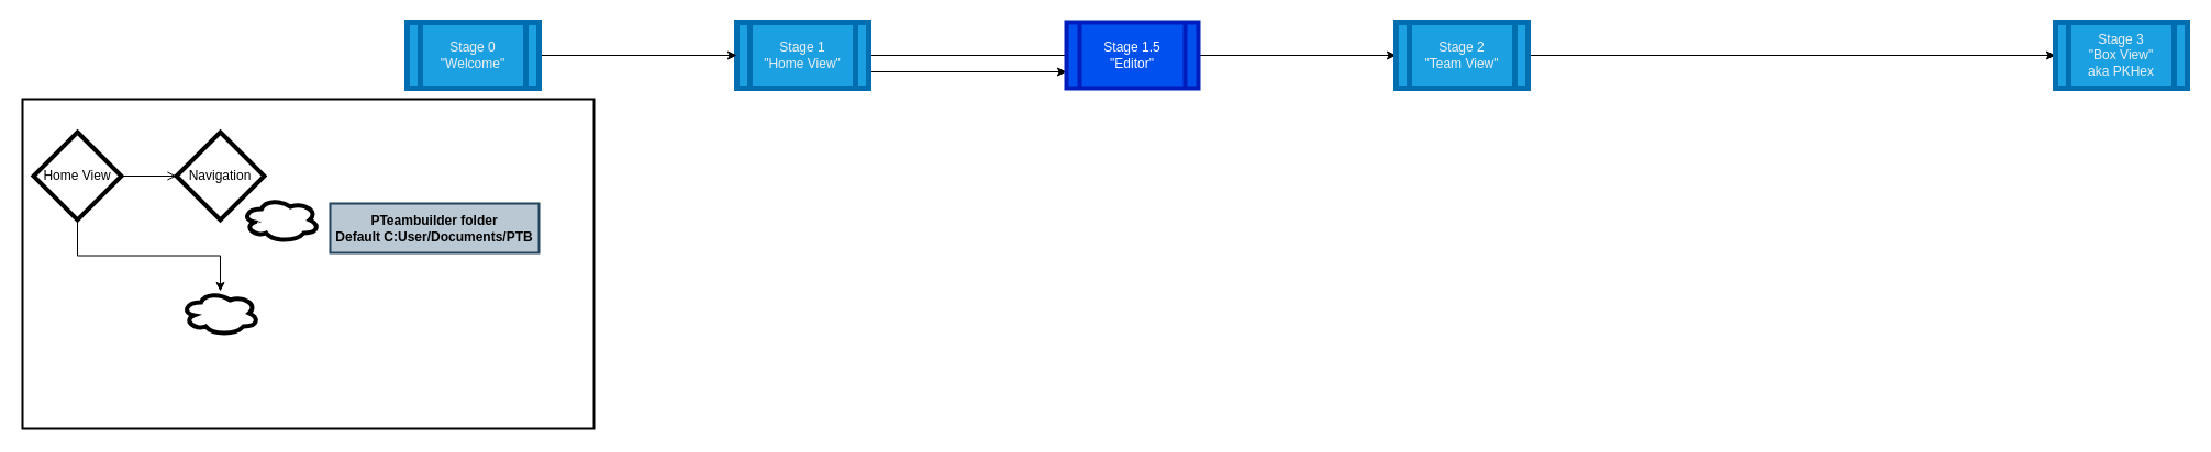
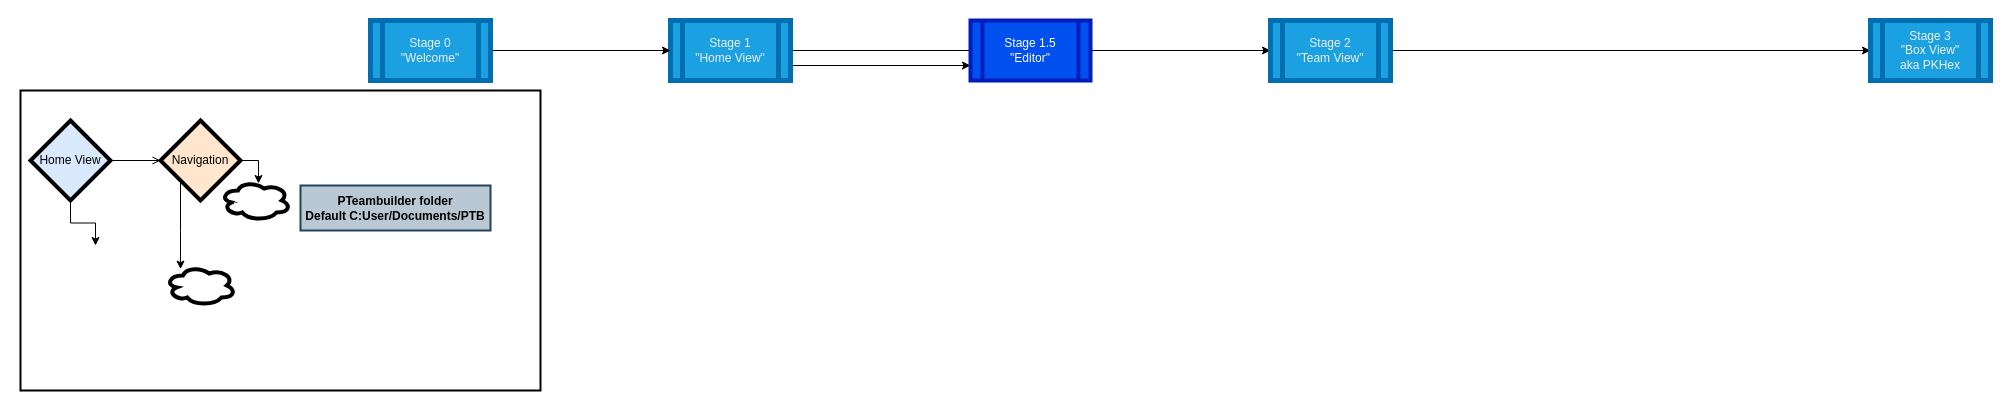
- <mxCell id="17" value="Home View" style="rhombus;whiteSpace=wrap;html=1;strokeWidth=4;" vertex="1" parent="1"><mxGeometry x="30" y="120" width="80" height="80" as="geometry" /></mxCell>
+ <mxCell id="17" value="Home View" style="rhombus;whiteSpace=wrap;html=1;strokeWidth=4;fillColor=#dae8fc;" vertex="1" parent="1"><mxGeometry x="30" y="120" width="80" height="80" as="geometry" /></mxCell>
- <mxCell id="14" value="Navigation" style="rhombus;whiteSpace=wrap;html=1;strokeWidth=4;" vertex="1" parent="1"><mxGeometry x="160" y="120" width="80" height="80" as="geometry" /></mxCell>
+ <mxCell id="14" value="Navigation" style="rhombus;whiteSpace=wrap;html=1;strokeWidth=4;fillColor=#ffe6cc;" vertex="1" parent="1"><mxGeometry x="160" y="120" width="80" height="80" as="geometry" /></mxCell>
+ <mxCell id="12" style="edgeStyle=orthogonalEdgeStyle;rounded=0;orthogonalLoop=1;jettySize=auto;html=1;exitX=1;exitY=0.5;exitDx=0;exitDy=0;entryX=0.543;entryY=0.075;entryDx=0;entryDy=0;entryPerimeter=0;fontSize=12;fontColor=#FFFFFF;" edge="1" parent="1" source="14" target="18"><mxGeometry relative="1" as="geometry" /></mxCell>
+ <mxCell id="13" style="edgeStyle=orthogonalEdgeStyle;rounded=0;orthogonalLoop=1;jettySize=auto;html=1;exitX=0;exitY=1;exitDx=0;exitDy=0;fontSize=12;fontColor=#FFFFFF;" edge="1" parent="1" source="14" target="19"><mxGeometry relative="1" as="geometry"><Array as="points"><mxPoint x="180" y="230" /><mxPoint x="180" y="230" /></Array></mxGeometry></mxCell>
- <mxCell id="16" style="edgeStyle=orthogonalEdgeStyle;rounded=0;orthogonalLoop=1;jettySize=auto;html=1;exitX=0.5;exitY=1;exitDx=0;exitDy=0;fontSize=12;fontColor=#FFFFFF;" edge="1" parent="1" source="17" target="19"><mxGeometry relative="1" as="geometry" /></mxCell>
+ <mxCell id="16" style="edgeStyle=orthogonalEdgeStyle;rounded=0;orthogonalLoop=1;jettySize=auto;html=1;exitX=0.5;exitY=1;exitDx=0;exitDy=0;fontSize=12;fontColor=#FFFFFF;" edge="1" parent="1" source="17" target="21"><mxGeometry relative="1" as="geometry" /></mxCell>
